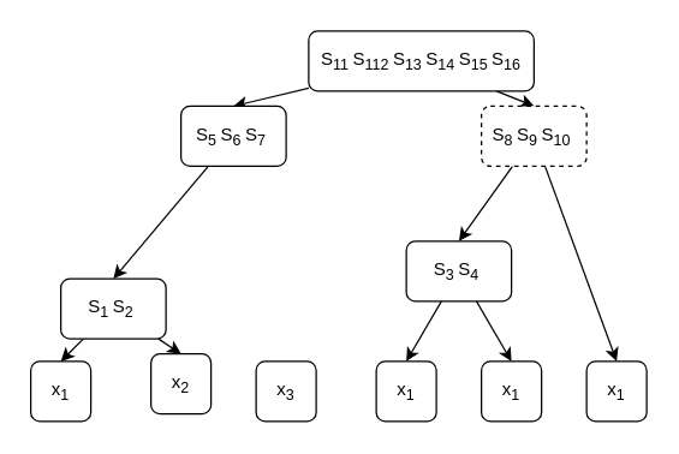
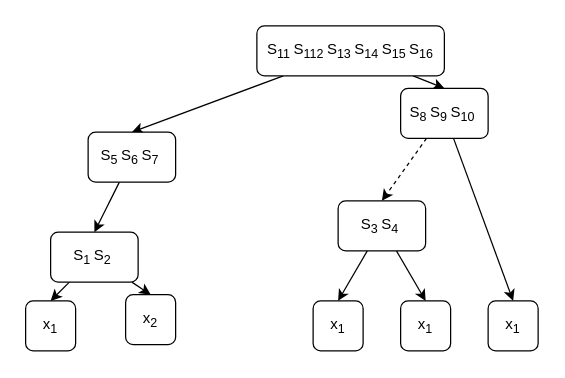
- <mxCell id="6" value="&lt;span style=&quot;white-space: normal&quot;&gt;S&lt;/span&gt;&lt;sub style=&quot;white-space: normal&quot;&gt;5&amp;nbsp;&lt;/sub&gt;S&lt;sub&gt;6&amp;nbsp;&lt;/sub&gt;S&lt;sub&gt;7&amp;nbsp;&lt;/sub&gt;" style="rounded=1;whiteSpace=wrap;html=1;" parent="1" vertex="1"><mxGeometry x="120" y="70" width="70" height="40" as="geometry" /></mxCell>
+ <mxCell id="6" value="&lt;span style=&quot;white-space: normal&quot;&gt;S&lt;/span&gt;&lt;sub style=&quot;white-space: normal&quot;&gt;5&amp;nbsp;&lt;/sub&gt;S&lt;sub&gt;6&amp;nbsp;&lt;/sub&gt;S&lt;sub&gt;7&amp;nbsp;&lt;/sub&gt;" style="rounded=1;whiteSpace=wrap;html=1;" parent="1" vertex="1"><mxGeometry x="70" y="105" width="70" height="40" as="geometry" /></mxCell>
- <mxCell id="12" value="&lt;span style=&quot;white-space: normal&quot;&gt;S&lt;/span&gt;&lt;sub style=&quot;white-space: normal&quot;&gt;8&amp;nbsp;&lt;/sub&gt;S&lt;sub&gt;9&amp;nbsp;&lt;/sub&gt;S&lt;sub&gt;10&amp;nbsp;&lt;/sub&gt;" style="rounded=1;whiteSpace=wrap;html=1;dashed=1;" parent="1" vertex="1"><mxGeometry x="320" y="70" width="70" height="40" as="geometry" /></mxCell>
+ <mxCell id="12" value="&lt;span style=&quot;white-space: normal&quot;&gt;S&lt;/span&gt;&lt;sub style=&quot;white-space: normal&quot;&gt;8&amp;nbsp;&lt;/sub&gt;S&lt;sub&gt;9&amp;nbsp;&lt;/sub&gt;S&lt;sub&gt;10&amp;nbsp;&lt;/sub&gt;" style="rounded=1;whiteSpace=wrap;html=1;" parent="1" vertex="1"><mxGeometry x="320" y="70" width="70" height="40" as="geometry" /></mxCell>
- <mxCell id="10" style="edgeStyle=none;rounded=0;orthogonalLoop=1;jettySize=auto;html=1;entryX=0.5;entryY=0;entryDx=0;entryDy=0;" parent="1" source="12" target="15" edge="1"><mxGeometry relative="1" as="geometry" /></mxCell>
+ <mxCell id="10" style="edgeStyle=none;rounded=0;orthogonalLoop=1;jettySize=auto;html=1;entryX=0.5;entryY=0;entryDx=0;entryDy=0;dashed=1;" parent="1" source="12" target="15" edge="1"><mxGeometry relative="1" as="geometry" /></mxCell>
- <mxCell id="18" value="x&lt;sub&gt;3&lt;/sub&gt;" style="rounded=1;whiteSpace=wrap;html=1;" parent="1" vertex="1"><mxGeometry x="170" y="240" width="40" height="40" as="geometry" /></mxCell>
